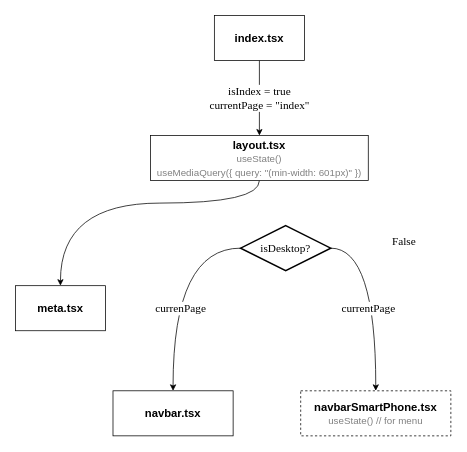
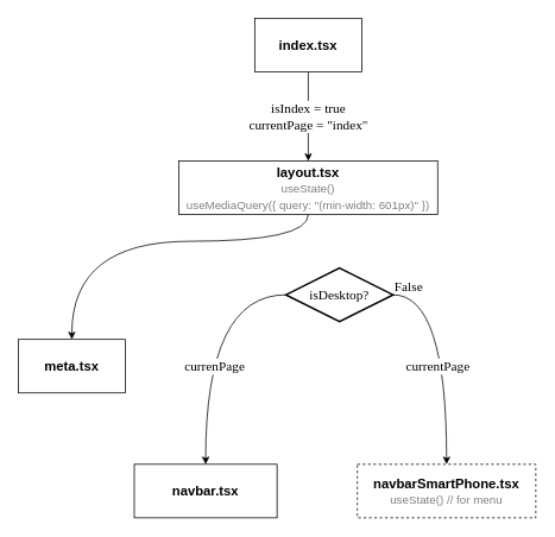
- <mxCell id="12" value="False" style="text;html=1;strokeColor=none;fillColor=none;align=left;verticalAlign=middle;whiteSpace=wrap;rounded=0;fontFamily=Lucida Console;fontSize=15;" vertex="1" parent="1"><mxGeometry x="520" y="310" width="40" height="20" as="geometry" /></mxCell>
+ <mxCell id="12" value="False" style="text;html=1;strokeColor=none;fillColor=none;align=left;verticalAlign=middle;whiteSpace=wrap;rounded=0;fontFamily=Lucida Console;fontSize=15;" vertex="1" parent="1"><mxGeometry x="440" y="310" width="40" height="20" as="geometry" /></mxCell>
